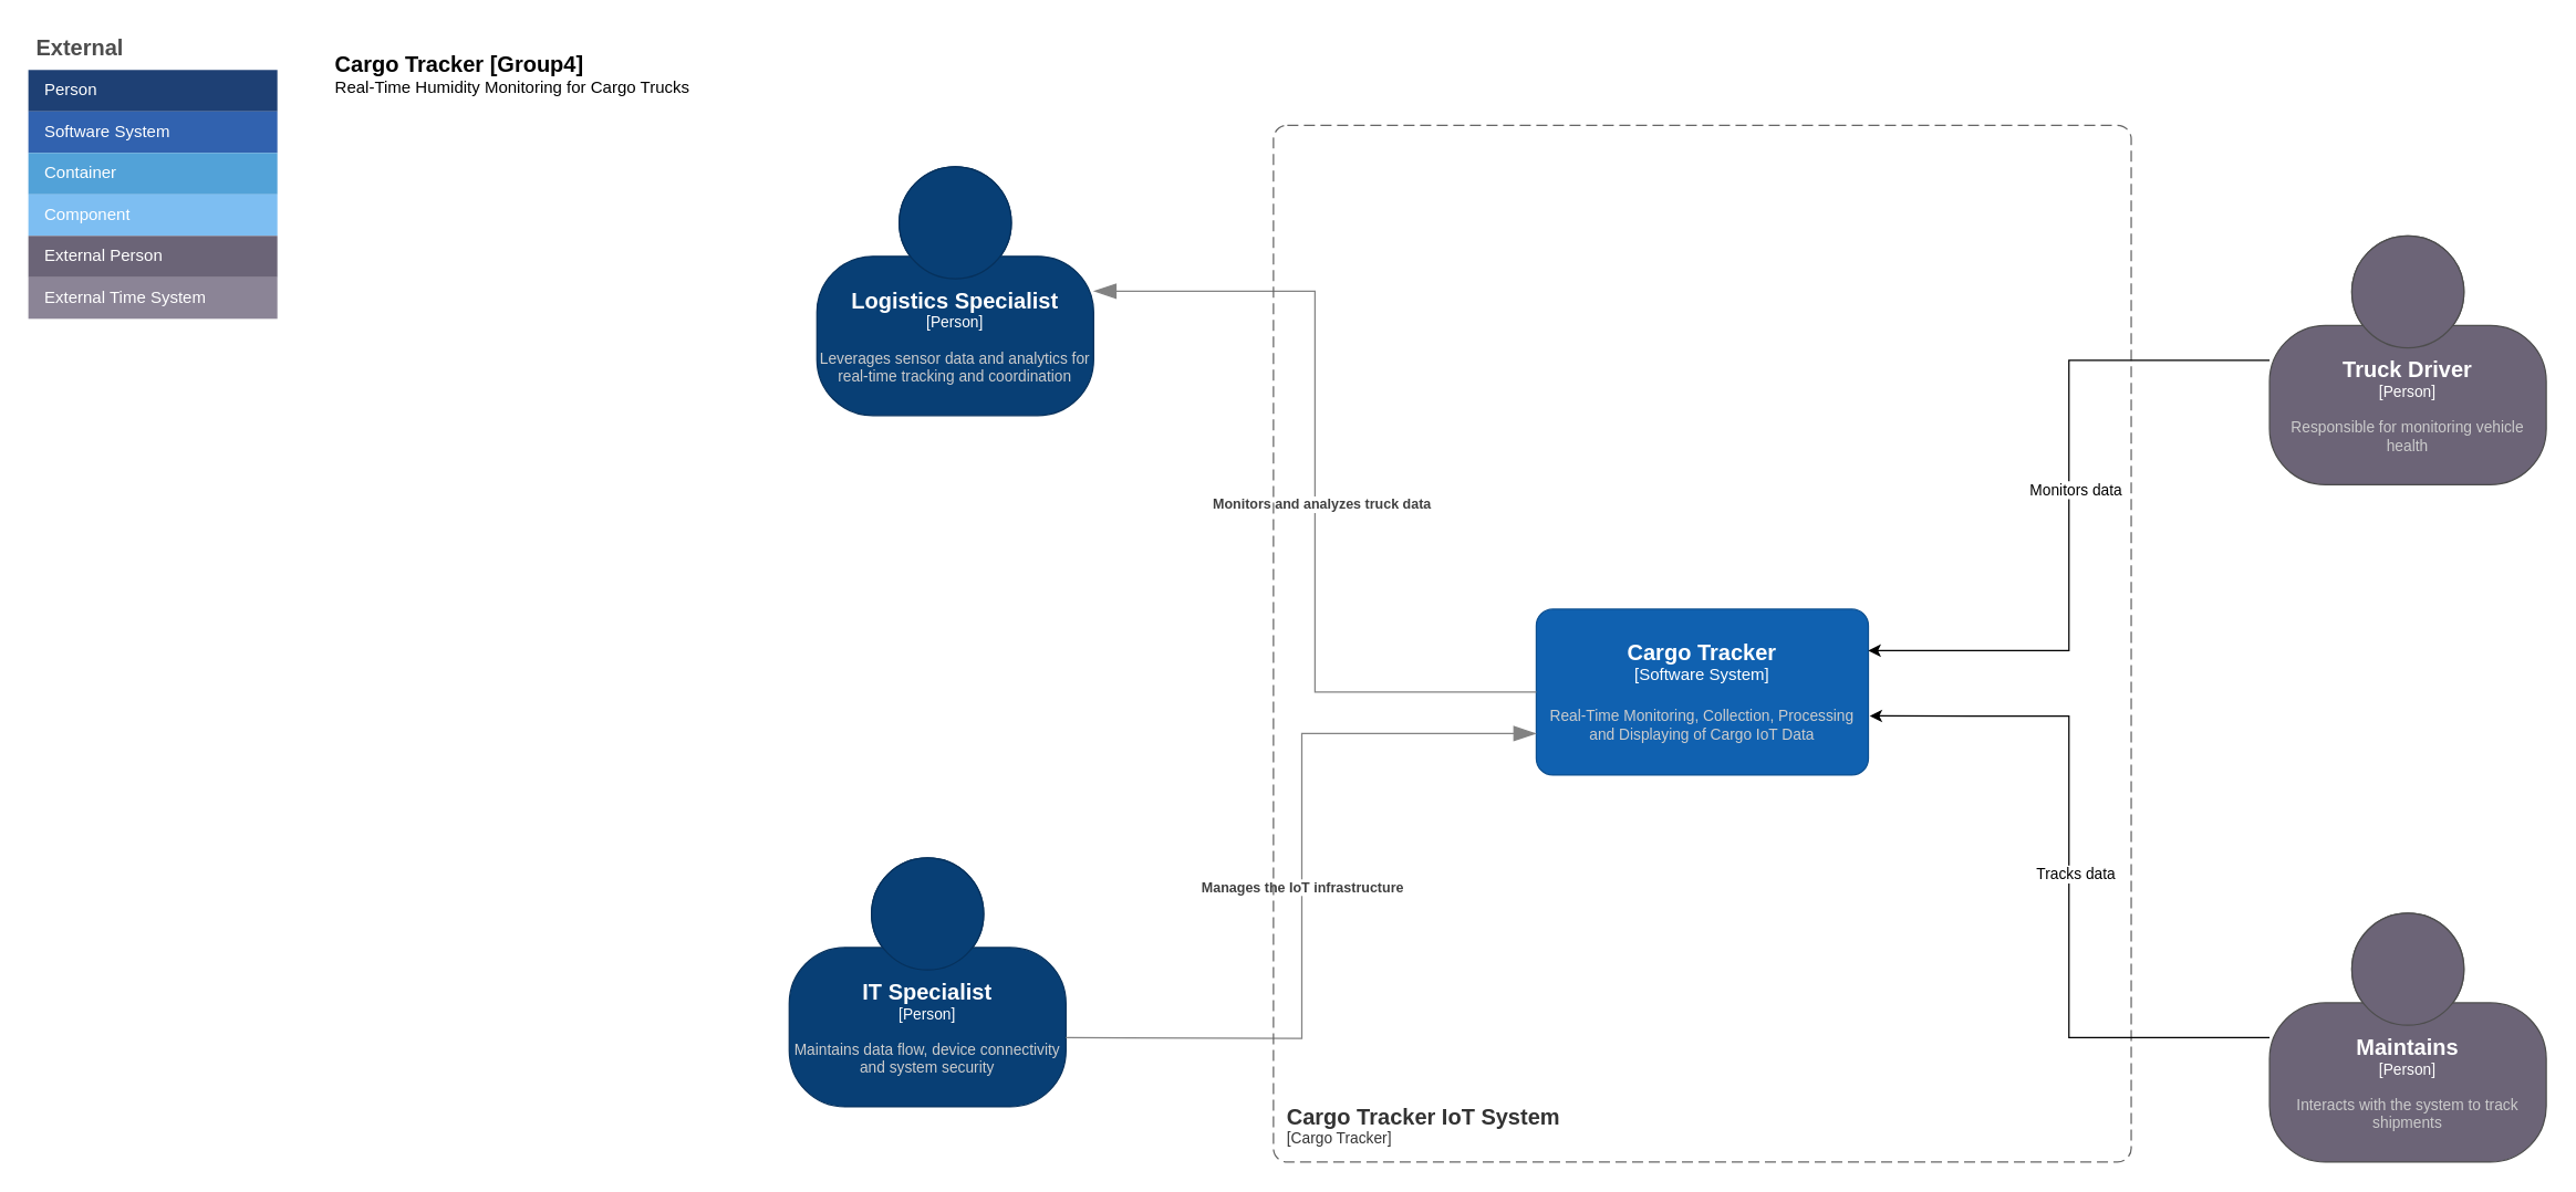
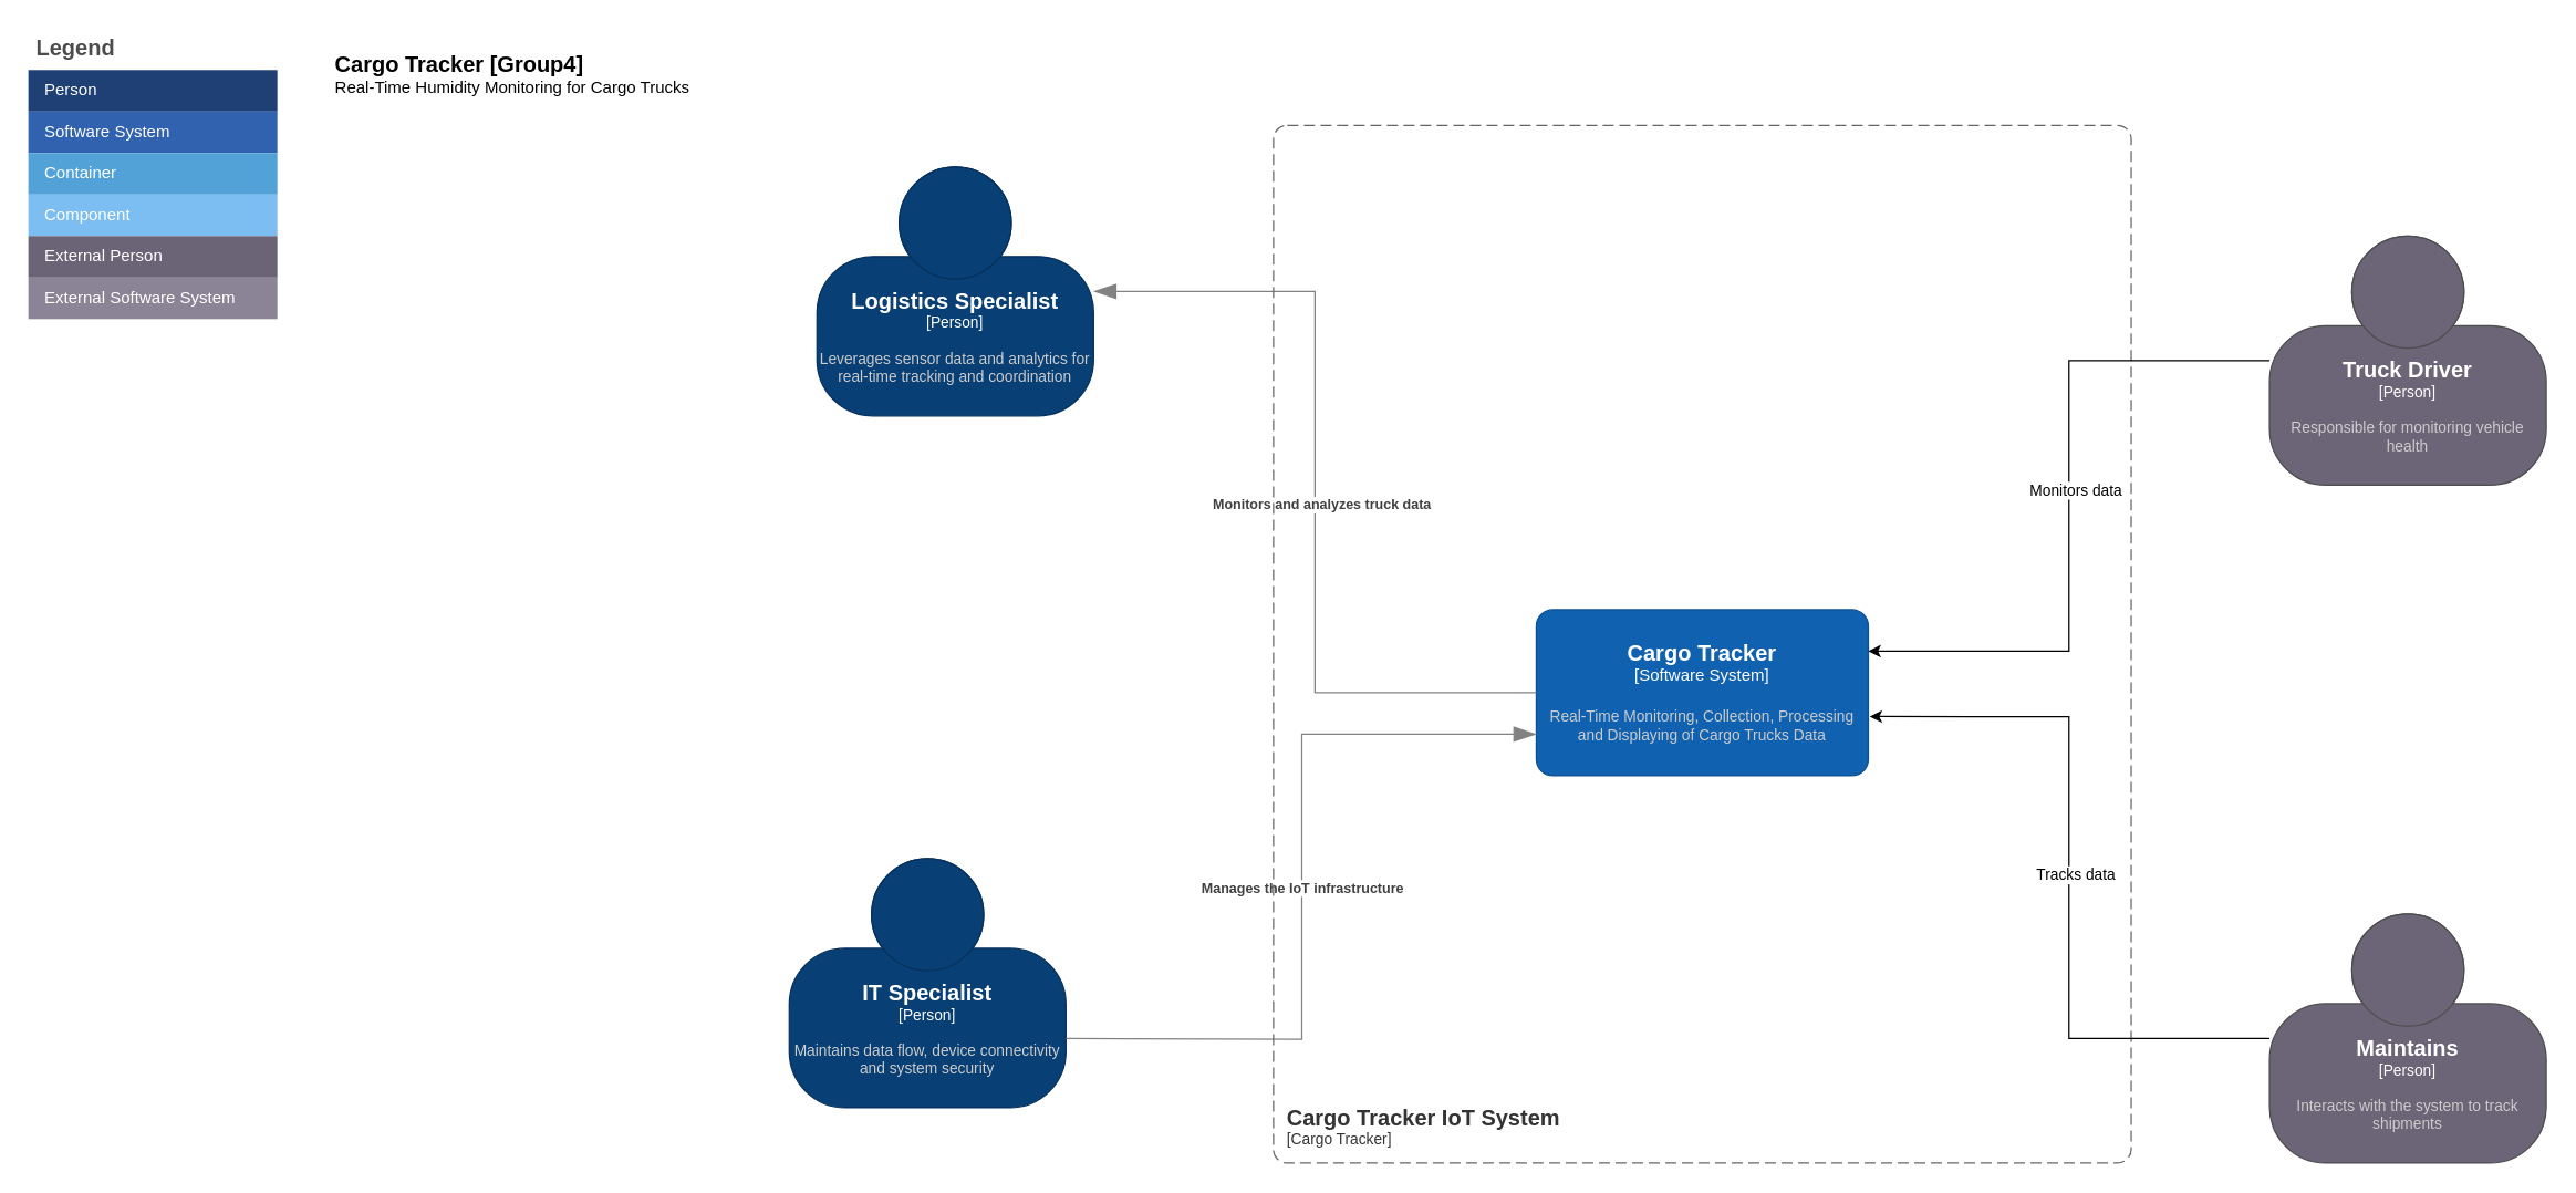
- <mxCell id="7" value="External" style="shape=table;startSize=30;container=1;collapsible=0;childLayout=tableLayout;fontSize=16;align=left;verticalAlign=top;fillColor=none;strokeColor=none;fontColor=#4D4D4D;fontStyle=1;spacingLeft=6;spacing=0;resizable=0;" parent="1" vertex="1"><mxGeometry x="20" y="20" width="180" height="210" as="geometry" /></mxCell>
+ <mxCell id="7" value="Legend" style="shape=table;startSize=30;container=1;collapsible=0;childLayout=tableLayout;fontSize=16;align=left;verticalAlign=top;fillColor=none;strokeColor=none;fontColor=#4D4D4D;fontStyle=1;spacingLeft=6;spacing=0;resizable=0;" parent="1" vertex="1"><mxGeometry x="20" y="20" width="180" height="210" as="geometry" /></mxCell>
- <mxCell id="19" value="External Time System" style="shape=partialRectangle;html=1;whiteSpace=wrap;connectable=0;strokeColor=inherit;overflow=hidden;fillColor=#8b8496;top=0;left=0;bottom=0;right=0;pointerEvents=1;fontSize=12;align=left;fontColor=#FFFFFF;gradientColor=none;spacingLeft=10;spacingRight=4;" parent="18" vertex="1"><mxGeometry width="180" height="30" as="geometry"><mxRectangle width="180" height="30" as="alternateBounds" /></mxGeometry></mxCell>
+ <mxCell id="19" value="External Software System" style="shape=partialRectangle;html=1;whiteSpace=wrap;connectable=0;strokeColor=inherit;overflow=hidden;fillColor=#8b8496;top=0;left=0;bottom=0;right=0;pointerEvents=1;fontSize=12;align=left;fontColor=#FFFFFF;gradientColor=none;spacingLeft=10;spacingRight=4;" parent="18" vertex="1"><mxGeometry width="180" height="30" as="geometry"><mxRectangle width="180" height="30" as="alternateBounds" /></mxGeometry></mxCell>
- <mxCell id="2" value="&lt;font style=&quot;font-size: 16px&quot;&gt;&lt;b&gt;Cargo Tracker&lt;/b&gt;&lt;/font&gt;&lt;div&gt;[Software System]&lt;/div&gt;&lt;br&gt;&lt;div&gt;&lt;font style=&quot;font-size: 11px&quot;&gt;&lt;font color=&quot;#cccccc&quot;&gt;Real-Time Monitoring, Collection, Processing and Displaying of Cargo IoT Data&lt;/font&gt;&lt;/div&gt;" style="rounded=1;whiteSpace=wrap;html=1;labelBackgroundColor=none;fillColor=#1061B0;fontColor=#ffffff;align=center;arcSize=10;strokeColor=#0D5091;metaEdit=1;resizable=0;points=[[0.25,0,0],[0.5,0,0],[0.75,0,0],[1,0.25,0],[1,0.5,0],[1,0.75,0],[0.75,1,0],[0.5,1,0],[0.25,1,0],[0,0.75,0],[0,0.5,0],[0,0.25,0]];" parent="1" vertex="1"><mxGeometry x="1110" y="440" width="240" height="120" as="geometry" /></mxCell>
+ <mxCell id="2" value="&lt;font style=&quot;font-size: 16px&quot;&gt;&lt;b&gt;Cargo Tracker&lt;/b&gt;&lt;/font&gt;&lt;div&gt;[Software System]&lt;/div&gt;&lt;br&gt;&lt;div&gt;&lt;font style=&quot;font-size: 11px&quot;&gt;&lt;font color=&quot;#cccccc&quot;&gt;Real-Time Monitoring, Collection, Processing and Displaying of Cargo Trucks Data&lt;/font&gt;&lt;/div&gt;" style="rounded=1;whiteSpace=wrap;html=1;labelBackgroundColor=none;fillColor=#1061B0;fontColor=#ffffff;align=center;arcSize=10;strokeColor=#0D5091;metaEdit=1;resizable=0;points=[[0.25,0,0],[0.5,0,0],[0.75,0,0],[1,0.25,0],[1,0.5,0],[1,0.75,0],[0.75,1,0],[0.5,1,0],[0.25,1,0],[0,0.75,0],[0,0.5,0],[0,0.25,0]];" parent="1" vertex="1"><mxGeometry x="1110" y="440" width="240" height="120" as="geometry" /></mxCell>
